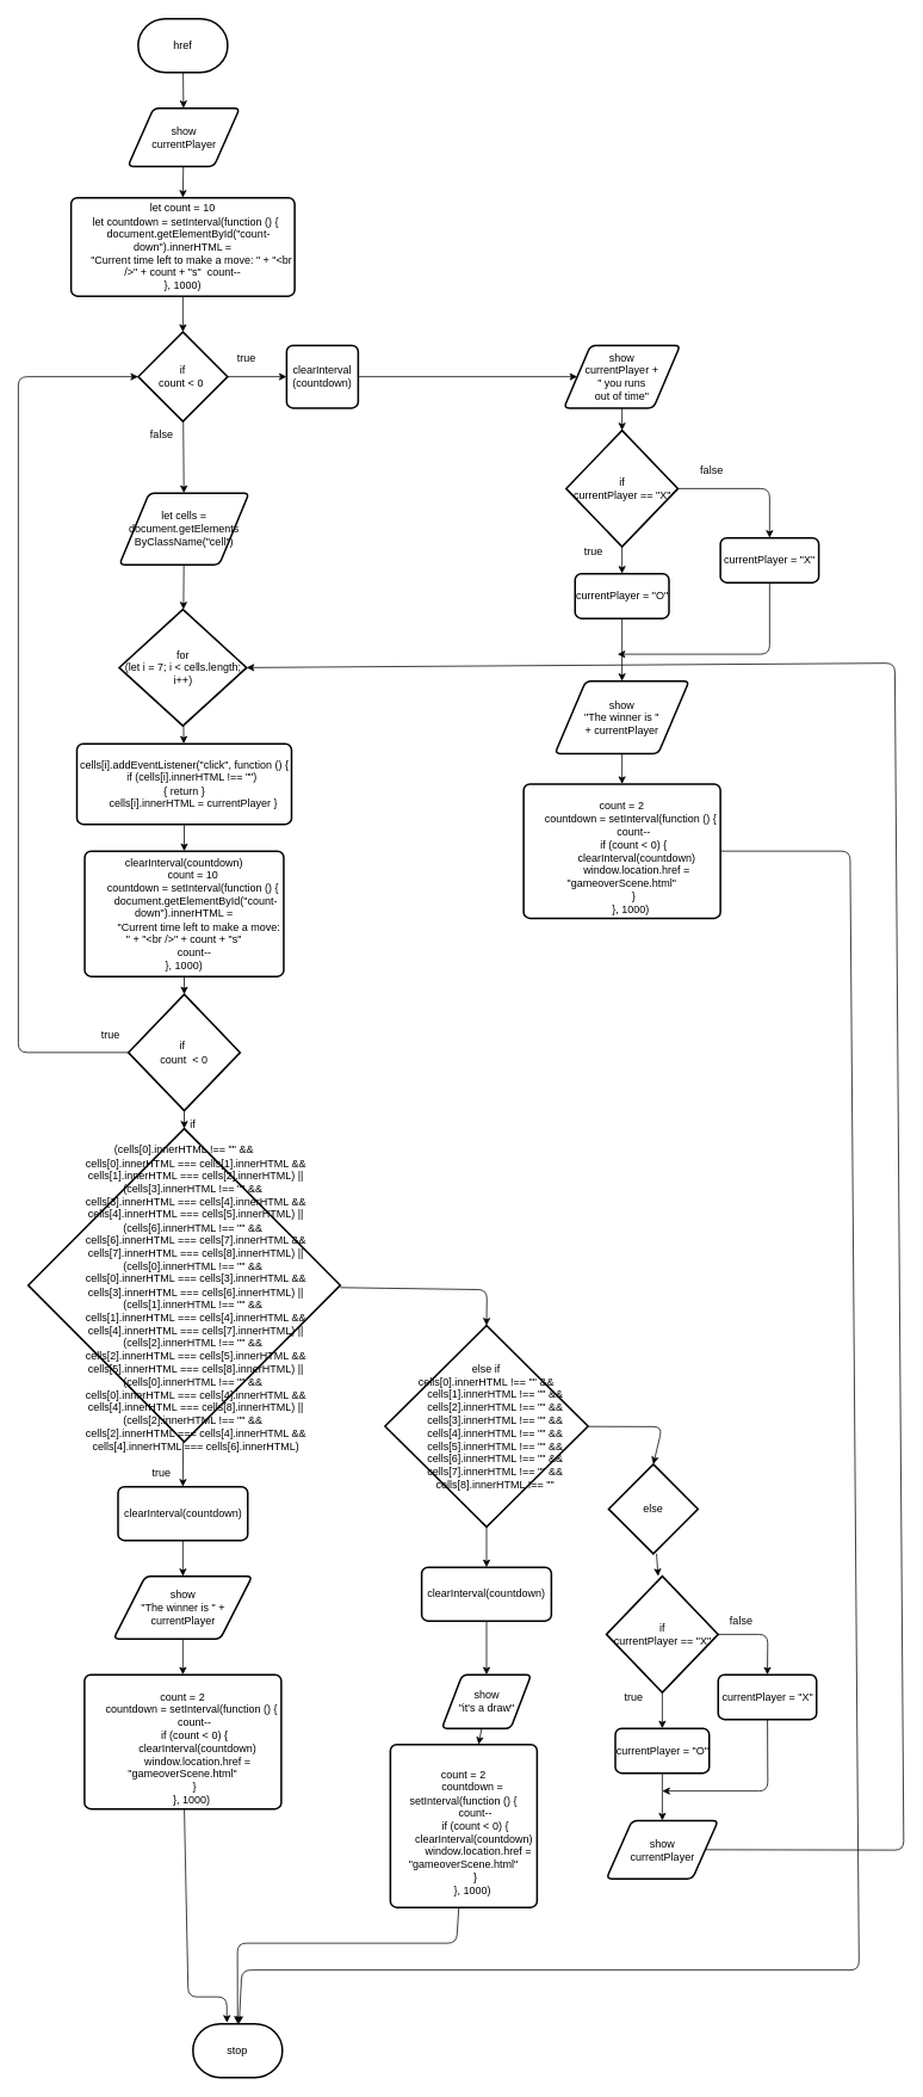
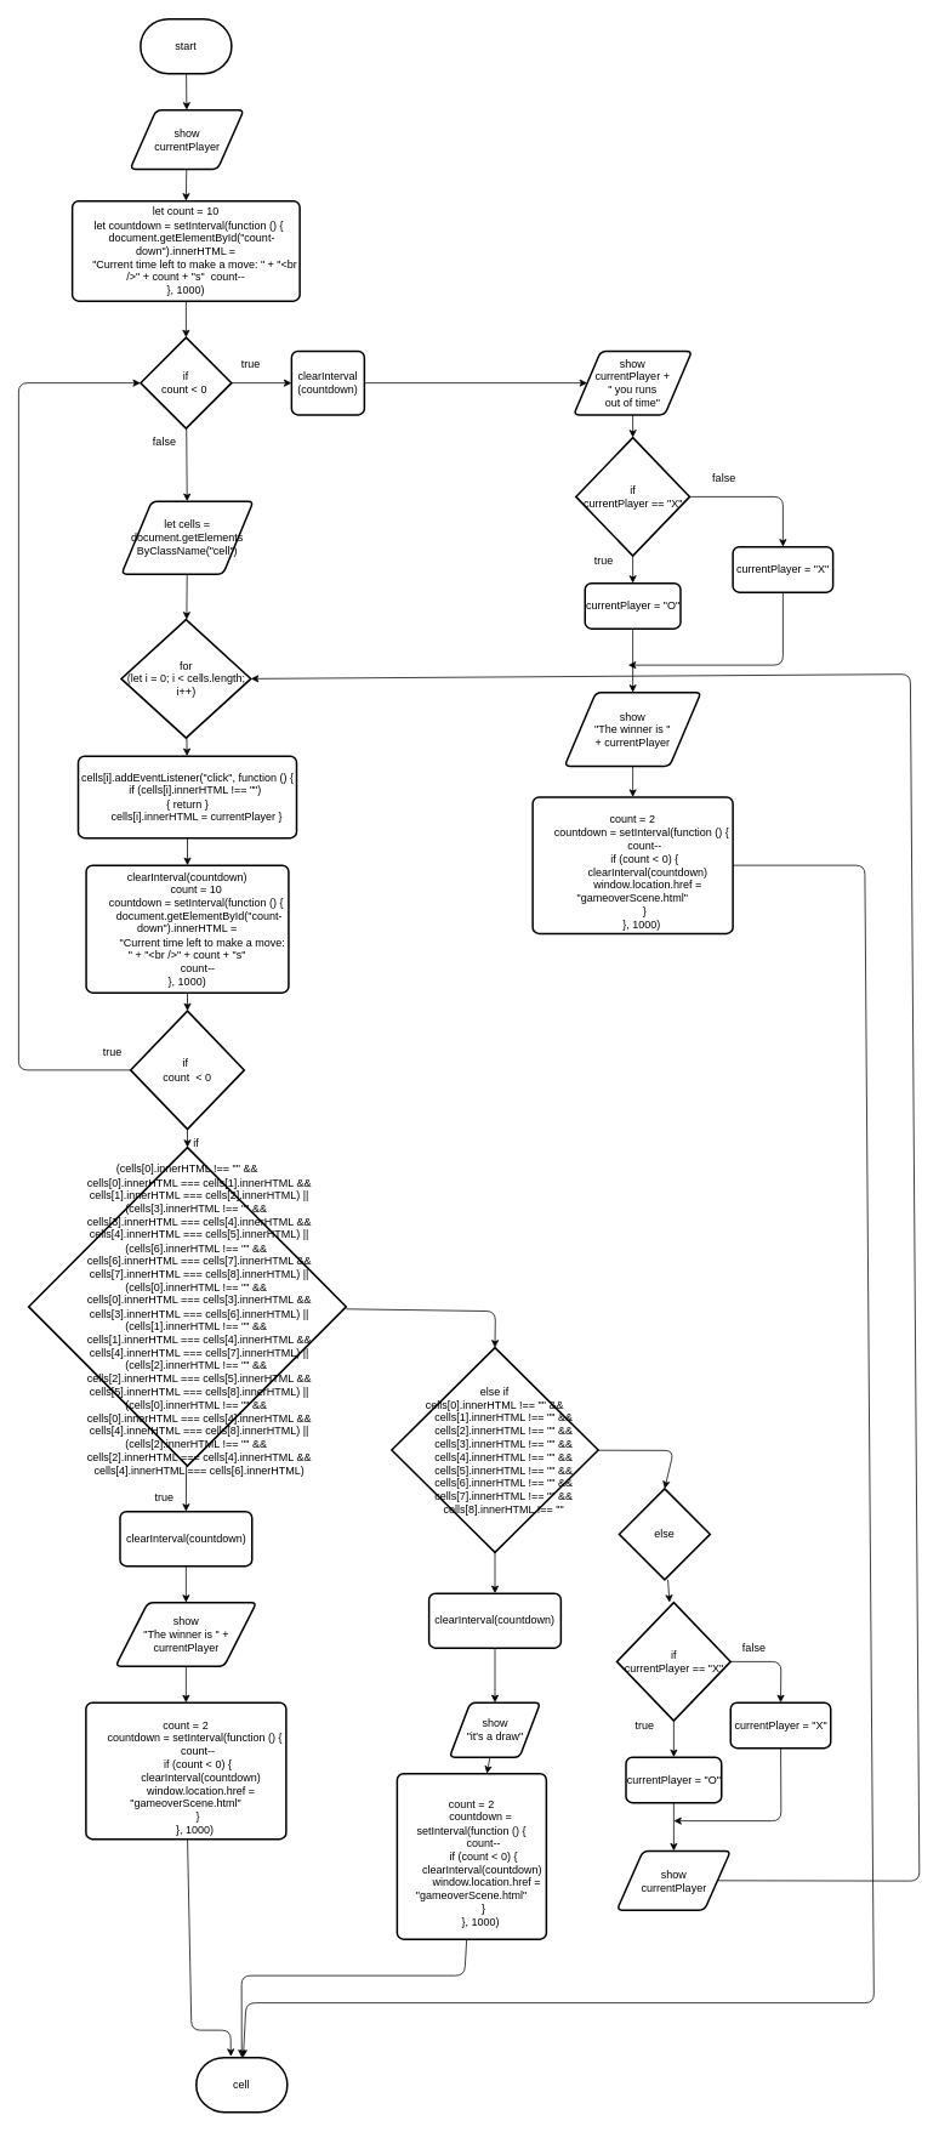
- <mxCell id="3" value="href" style="strokeWidth=2;html=1;shape=mxgraph.flowchart.terminator;whiteSpace=wrap;" parent="1" vertex="1"><mxGeometry x="154" y="20" width="100" height="60" as="geometry" /></mxCell>
+ <mxCell id="3" value="start" style="strokeWidth=2;html=1;shape=mxgraph.flowchart.terminator;whiteSpace=wrap;" parent="1" vertex="1"><mxGeometry x="154" y="20" width="100" height="60" as="geometry" /></mxCell>
- <mxCell id="30" value="for &lt;br&gt;(let i = 7; i &amp;lt; cells.length; i++)" style="strokeWidth=2;html=1;shape=mxgraph.flowchart.decision;whiteSpace=wrap;" parent="1" vertex="1"><mxGeometry x="132.75" y="680" width="142.5" height="130" as="geometry" /></mxCell>
+ <mxCell id="30" value="for &lt;br&gt;(let i = 0; i &amp;lt; cells.length; i++)" style="strokeWidth=2;html=1;shape=mxgraph.flowchart.decision;whiteSpace=wrap;" parent="1" vertex="1"><mxGeometry x="132.75" y="680" width="142.5" height="130" as="geometry" /></mxCell>
- <mxCell id="40" value="stop" style="strokeWidth=2;html=1;shape=mxgraph.flowchart.terminator;whiteSpace=wrap;" parent="1" vertex="1"><mxGeometry x="215.25" y="2260" width="100" height="60" as="geometry" /></mxCell>
+ <mxCell id="40" value="cell" style="strokeWidth=2;html=1;shape=mxgraph.flowchart.terminator;whiteSpace=wrap;" parent="1" vertex="1"><mxGeometry x="215.25" y="2260" width="100" height="60" as="geometry" /></mxCell>
